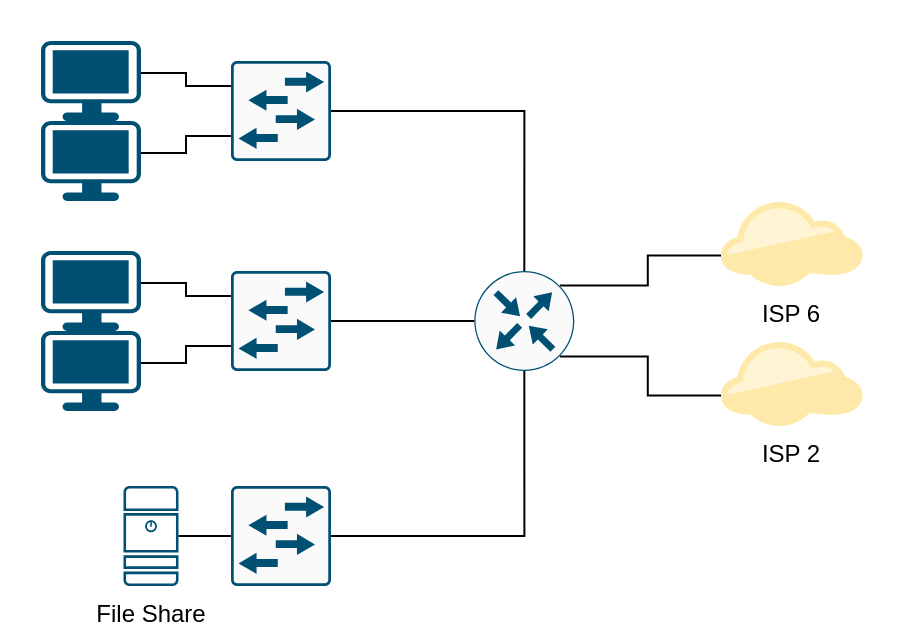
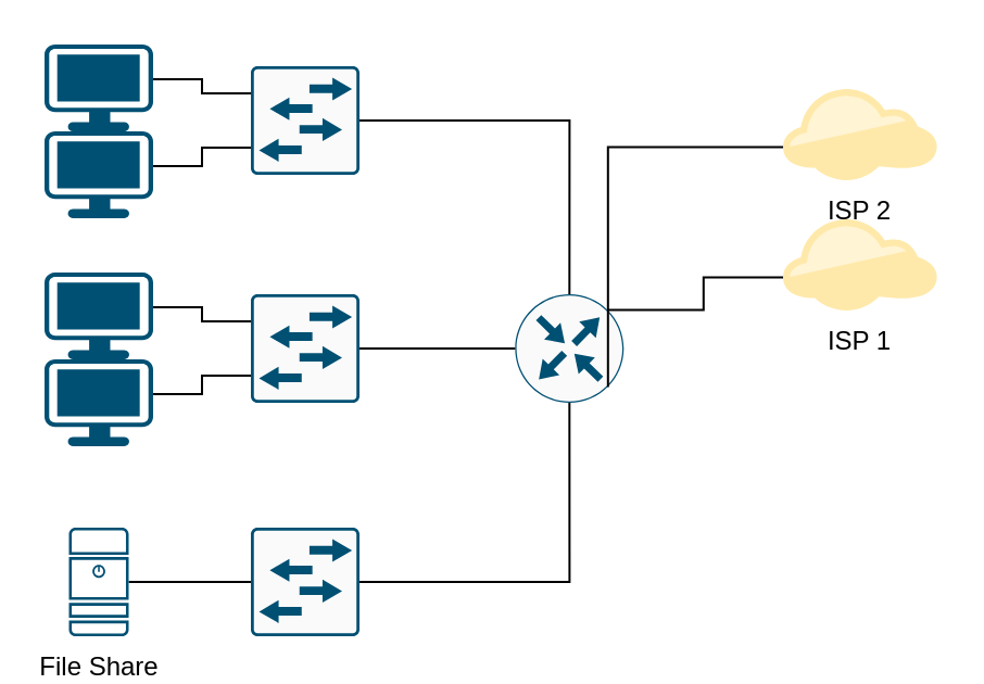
- <mxCell id="3" value="ISP 6" style="points=[[0,0.64,0],[0.2,0.15,0],[0.4,0.01,0],[0.79,0.25,0],[1,0.65,0],[0.8,0.86,0],[0.41,1,0],[0.16,0.86,0]];verticalLabelPosition=bottom;sketch=0;html=1;verticalAlign=top;aspect=fixed;align=center;pointerEvents=1;shape=mxgraph.cisco19.cloud2;fillColor=#FFE9AA;strokeColor=none;" vertex="1" parent="1"><mxGeometry x="360" y="100" width="70.83" height="42.5" as="geometry" /></mxCell>
+ <mxCell id="3" value="ISP 1" style="points=[[0,0.64,0],[0.2,0.15,0],[0.4,0.01,0],[0.79,0.25,0],[1,0.65,0],[0.8,0.86,0],[0.41,1,0],[0.16,0.86,0]];verticalLabelPosition=bottom;sketch=0;html=1;verticalAlign=top;aspect=fixed;align=center;pointerEvents=1;shape=mxgraph.cisco19.cloud2;fillColor=#FFE9AA;strokeColor=none;" vertex="1" parent="1"><mxGeometry x="360" y="100" width="70.83" height="42.5" as="geometry" /></mxCell>
- <mxCell id="22" value="ISP 2" style="points=[[0,0.64,0],[0.2,0.15,0],[0.4,0.01,0],[0.79,0.25,0],[1,0.65,0],[0.8,0.86,0],[0.41,1,0],[0.16,0.86,0]];verticalLabelPosition=bottom;sketch=0;html=1;verticalAlign=top;aspect=fixed;align=center;pointerEvents=1;shape=mxgraph.cisco19.cloud2;fillColor=#FFE9AA;strokeColor=none;" vertex="1" parent="1"><mxGeometry x="360" y="170" width="70.83" height="42.5" as="geometry" /></mxCell>
+ <mxCell id="22" value="ISP 2" style="points=[[0,0.64,0],[0.2,0.15,0],[0.4,0.01,0],[0.79,0.25,0],[1,0.65,0],[0.8,0.86,0],[0.41,1,0],[0.16,0.86,0]];verticalLabelPosition=bottom;sketch=0;html=1;verticalAlign=top;aspect=fixed;align=center;pointerEvents=1;shape=mxgraph.cisco19.cloud2;fillColor=#FFE9AA;strokeColor=none;" vertex="1" parent="1"><mxGeometry x="360" y="40" width="70.83" height="42.5" as="geometry" /></mxCell>
- <mxCell id="8" value="File Share" style="sketch=0;points=[[0.015,0.015,0],[0.985,0.015,0],[0.985,0.985,0],[0.015,0.985,0],[0.25,0,0],[0.5,0,0],[0.75,0,0],[1,0.25,0],[1,0.5,0],[1,0.75,0],[0.75,1,0],[0.5,1,0],[0.25,1,0],[0,0.75,0],[0,0.5,0],[0,0.25,0]];verticalLabelPosition=bottom;html=1;verticalAlign=top;aspect=fixed;align=center;pointerEvents=1;shape=mxgraph.cisco19.server;fillColor=#005073;strokeColor=none;" vertex="1" parent="1"><mxGeometry x="61.25" y="242.5" width="27.5" height="50" as="geometry" /></mxCell>
+ <mxCell id="8" value="File Share" style="sketch=0;points=[[0.015,0.015,0],[0.985,0.015,0],[0.985,0.985,0],[0.015,0.985,0],[0.25,0,0],[0.5,0,0],[0.75,0,0],[1,0.25,0],[1,0.5,0],[1,0.75,0],[0.75,1,0],[0.5,1,0],[0.25,1,0],[0,0.75,0],[0,0.5,0],[0,0.25,0]];verticalLabelPosition=bottom;html=1;verticalAlign=top;aspect=fixed;align=center;pointerEvents=1;shape=mxgraph.cisco19.server;fillColor=#005073;strokeColor=none;" vertex="1" parent="1"><mxGeometry x="31.25" y="242.5" width="27.5" height="50" as="geometry" /></mxCell>
